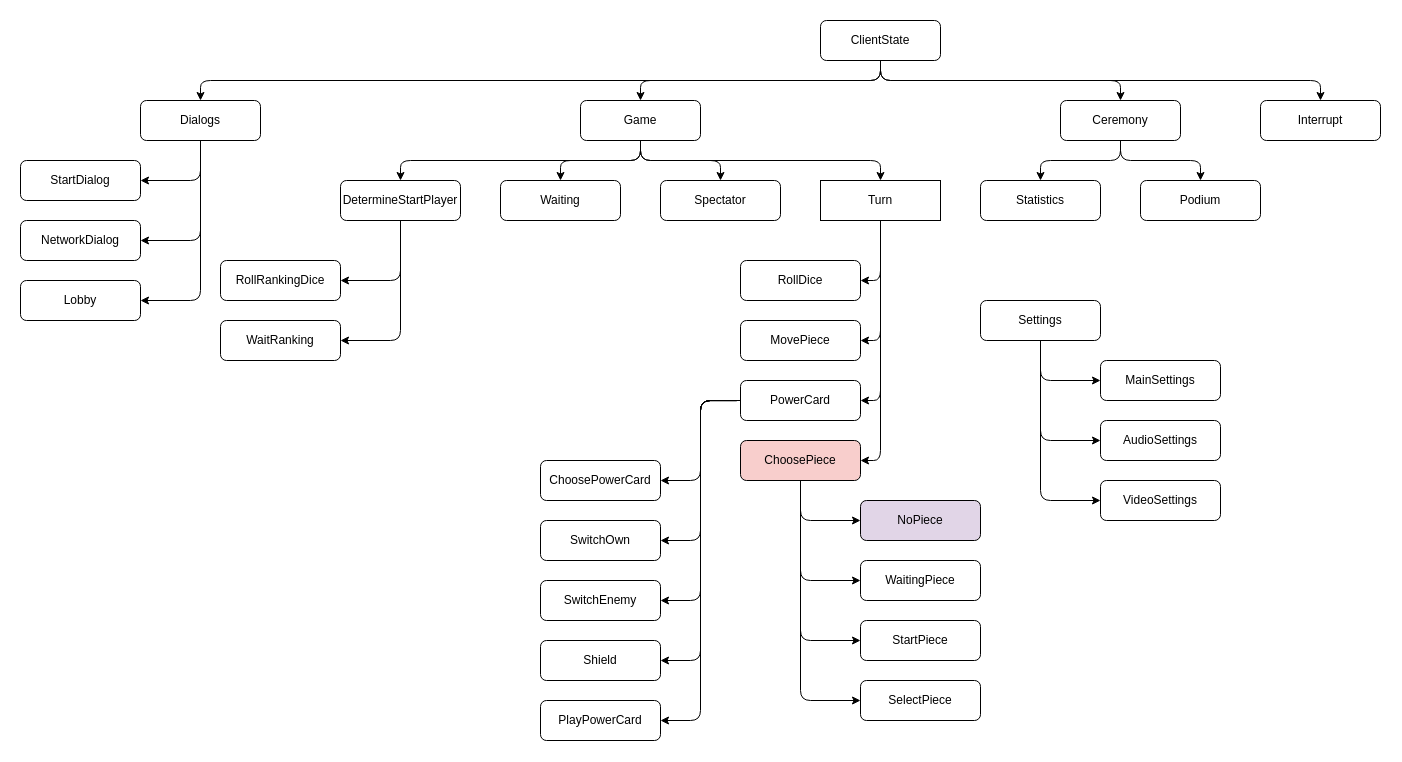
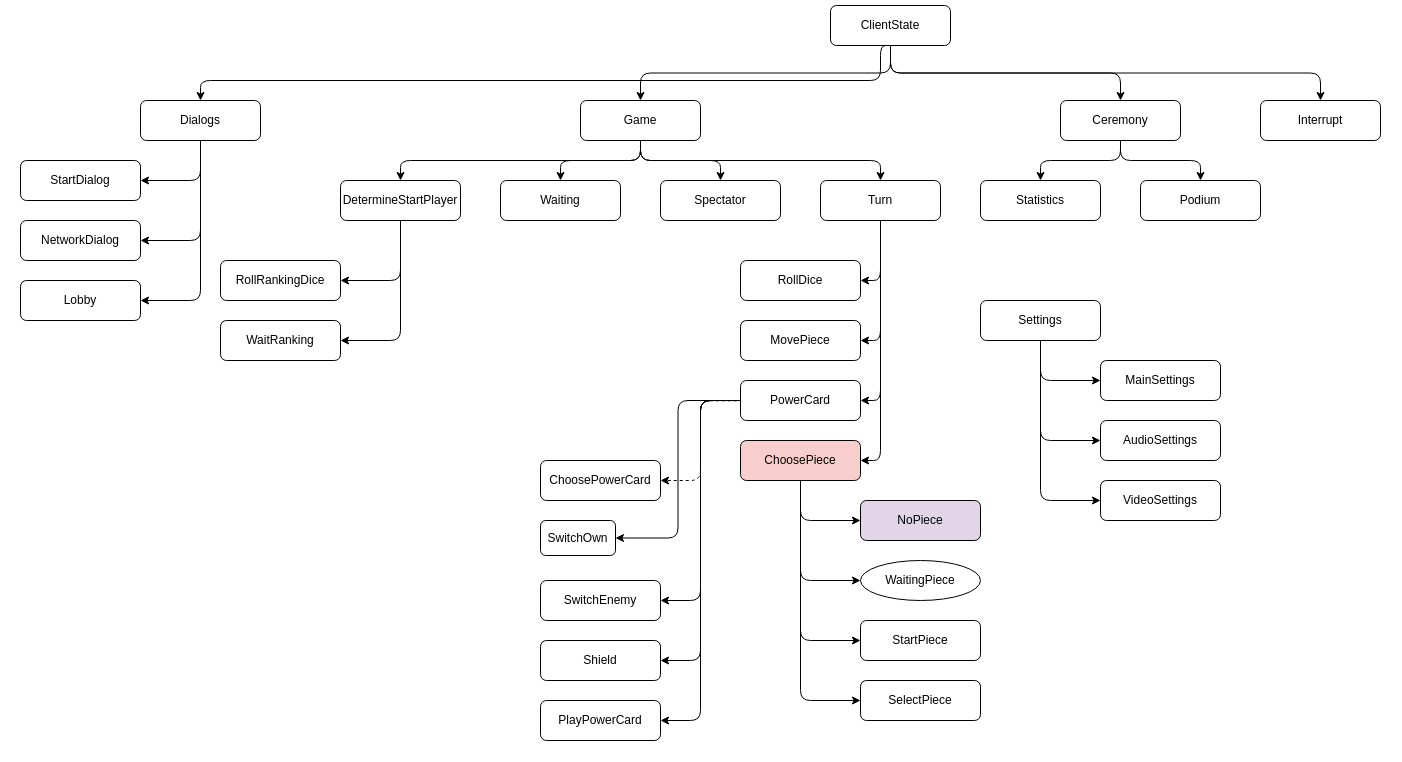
- <mxCell id="6" value="ClientState" style="rounded=1;whiteSpace=wrap;html=1;" parent="1" vertex="1"><mxGeometry x="820" y="20" width="120" height="40" as="geometry" /></mxCell>
+ <mxCell id="6" value="ClientState" style="rounded=1;whiteSpace=wrap;html=1;" parent="1" vertex="1"><mxGeometry x="830" y="5" width="120" height="40" as="geometry" /></mxCell>
- <mxCell id="29" value="Turn" style="whiteSpace=wrap;html=1;rounded=0;" parent="1" vertex="1"><mxGeometry x="820" y="180" width="120" height="40" as="geometry" /></mxCell>
+ <mxCell id="29" value="Turn" style="rounded=1;whiteSpace=wrap;html=1;" parent="1" vertex="1"><mxGeometry x="820" y="180" width="120" height="40" as="geometry" /></mxCell>
- <mxCell id="31" style="edgeStyle=orthogonalEdgeStyle;rounded=1;orthogonalLoop=1;jettySize=auto;html=1;exitX=-0.031;exitY=0.508;exitDx=0;exitDy=0;entryX=1;entryY=0.5;entryDx=0;entryDy=0;exitPerimeter=0;curved=0;" parent="1" source="36" target="54" edge="1"><mxGeometry relative="1" as="geometry"><mxPoint x="720" y="500" as="sourcePoint" /></mxGeometry></mxCell>
+ <mxCell id="31" style="edgeStyle=orthogonalEdgeStyle;rounded=1;orthogonalLoop=1;jettySize=auto;html=1;exitX=-0.031;exitY=0.508;exitDx=0;exitDy=0;entryX=1;entryY=0.5;entryDx=0;entryDy=0;exitPerimeter=0;curved=0;dashed=1;" parent="1" source="36" target="54" edge="1"><mxGeometry relative="1" as="geometry"><mxPoint x="720" y="500" as="sourcePoint" /></mxGeometry></mxCell>
- <mxCell id="55" value="SwitchOwn" style="rounded=1;whiteSpace=wrap;html=1;" parent="1" vertex="1"><mxGeometry x="540" y="520" width="120" height="40" as="geometry" /></mxCell>
+ <mxCell id="55" value="SwitchOwn" style="rounded=1;whiteSpace=wrap;html=1;" parent="1" vertex="1"><mxGeometry x="540" y="520" width="75" height="35" as="geometry" /></mxCell>
- <mxCell id="48" value="WaitingPiece" style="rounded=1;whiteSpace=wrap;html=1;" parent="1" vertex="1"><mxGeometry x="860" y="560" width="120" height="40" as="geometry" /></mxCell>
+ <mxCell id="48" value="WaitingPiece" style="ellipse;whiteSpace=wrap;html=1;" parent="1" vertex="1"><mxGeometry x="860" y="560" width="120" height="40" as="geometry" /></mxCell>
